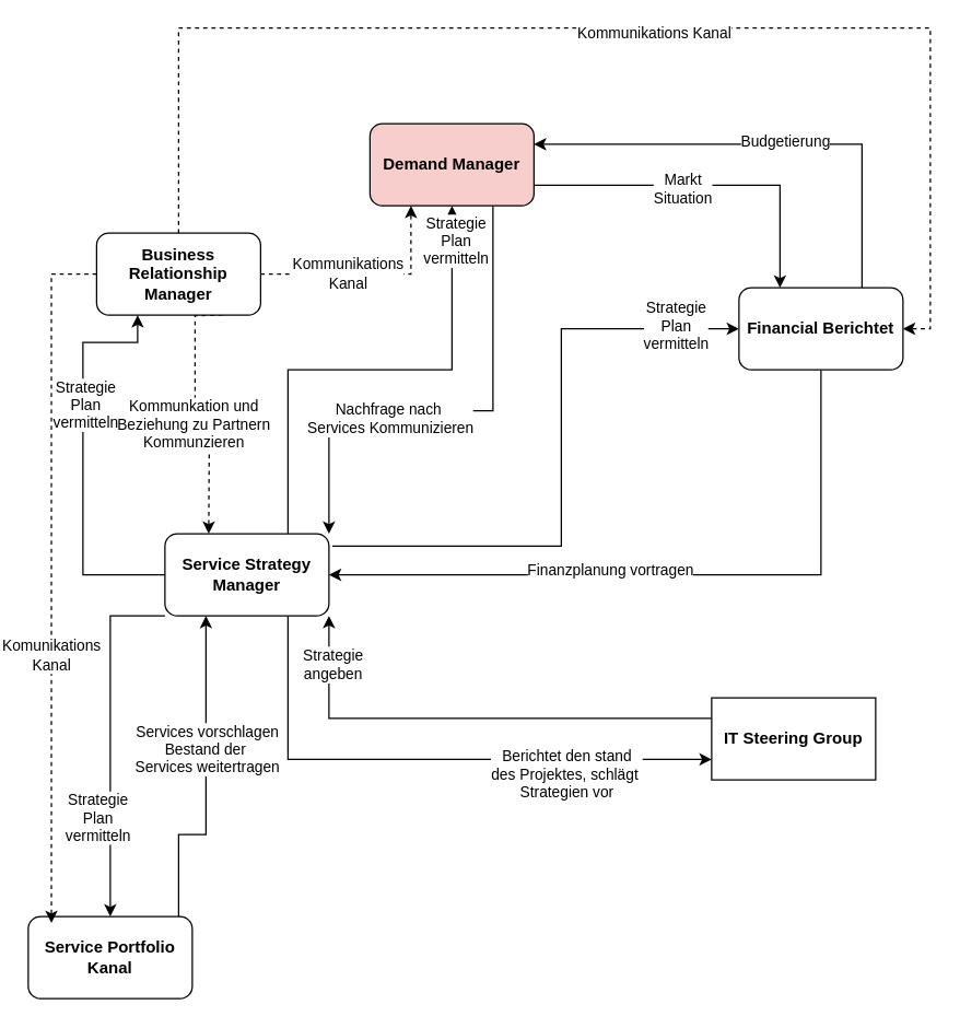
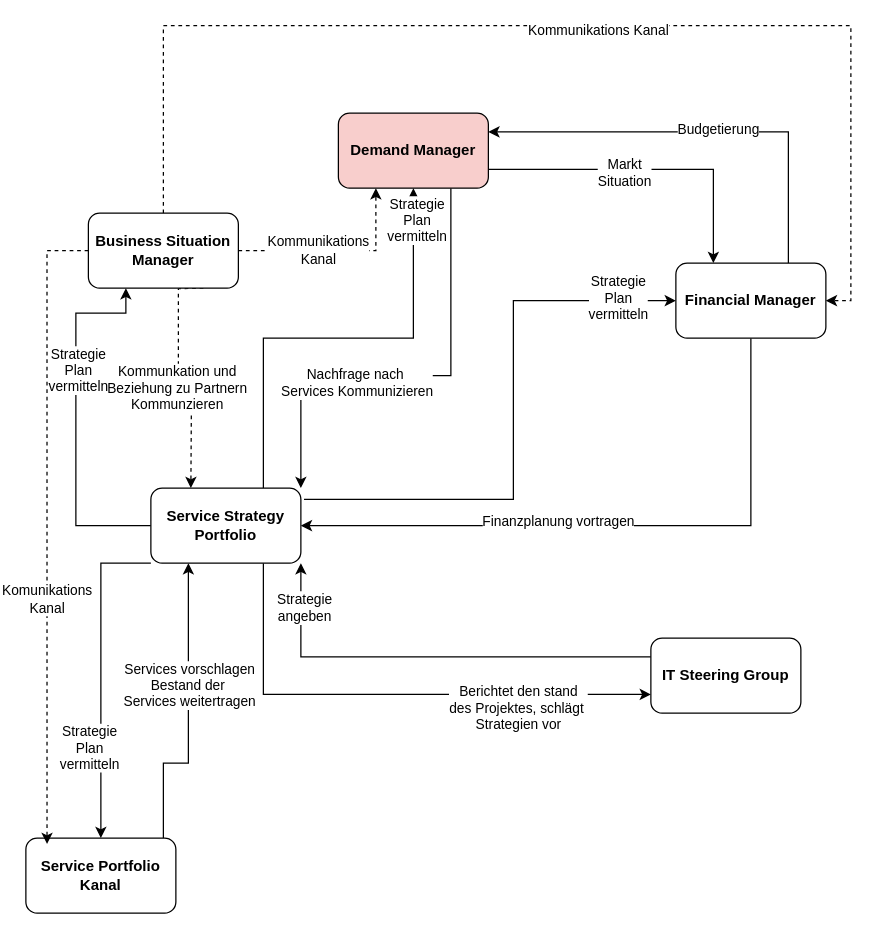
- <mxCell id="8" value="&lt;h4&gt;&lt;span id=&quot;Business_Relationship_Manager&quot; class=&quot;mw-headline&quot;&gt;Business Relationship Manager&lt;/span&gt;&lt;/h4&gt;" style="rounded=1;whiteSpace=wrap;html=1;" vertex="1" parent="1"><mxGeometry x="70" y="170" width="120" height="60" as="geometry" /></mxCell>
+ <mxCell id="8" value="&lt;h4&gt;&lt;span id=&quot;Business_Relationship_Manager&quot; class=&quot;mw-headline&quot;&gt;Business Situation Manager&lt;/span&gt;&lt;/h4&gt;" style="rounded=1;whiteSpace=wrap;html=1;" vertex="1" parent="1"><mxGeometry x="70" y="170" width="120" height="60" as="geometry" /></mxCell>
- <mxCell id="18" value="&lt;h4&gt;&lt;span id=&quot;Financial_Manager&quot; class=&quot;mw-headline&quot;&gt;Financial Berichtet&lt;/span&gt;&lt;/h4&gt;" style="rounded=1;whiteSpace=wrap;html=1;" vertex="1" parent="1"><mxGeometry x="540" y="210" width="120" height="60" as="geometry" /></mxCell>
+ <mxCell id="18" value="&lt;h4&gt;&lt;span id=&quot;Financial_Manager&quot; class=&quot;mw-headline&quot;&gt;Financial Manager&lt;/span&gt;&lt;/h4&gt;" style="rounded=1;whiteSpace=wrap;html=1;" vertex="1" parent="1"><mxGeometry x="540" y="210" width="120" height="60" as="geometry" /></mxCell>
- <mxCell id="35" value="&lt;h4&gt;&lt;span id=&quot;Service_Strategy_Manager&quot; class=&quot;mw-headline&quot;&gt;Service Strategy Manager&lt;/span&gt;&lt;/h4&gt;" style="rounded=1;whiteSpace=wrap;html=1;" vertex="1" parent="1"><mxGeometry x="120" y="390" width="120" height="60" as="geometry" /></mxCell>
+ <mxCell id="35" value="&lt;h4&gt;&lt;span id=&quot;Service_Strategy_Manager&quot; class=&quot;mw-headline&quot;&gt;Service Strategy Portfolio&lt;/span&gt;&lt;/h4&gt;" style="rounded=1;whiteSpace=wrap;html=1;" vertex="1" parent="1"><mxGeometry x="120" y="390" width="120" height="60" as="geometry" /></mxCell>
- <mxCell id="21" value="&lt;h4&gt;&lt;span id=&quot;IT_Steering_Group_(ISG)&quot; class=&quot;mw-headline&quot;&gt;IT Steering Group&lt;/span&gt;&lt;/h4&gt;" style="whiteSpace=wrap;html=1;rounded=0;" vertex="1" parent="1"><mxGeometry x="520" y="510" width="120" height="60" as="geometry" /></mxCell>
+ <mxCell id="21" value="&lt;h4&gt;&lt;span id=&quot;IT_Steering_Group_(ISG)&quot; class=&quot;mw-headline&quot;&gt;IT Steering Group&lt;/span&gt;&lt;/h4&gt;" style="rounded=1;whiteSpace=wrap;html=1;" vertex="1" parent="1"><mxGeometry x="520" y="510" width="120" height="60" as="geometry" /></mxCell>
